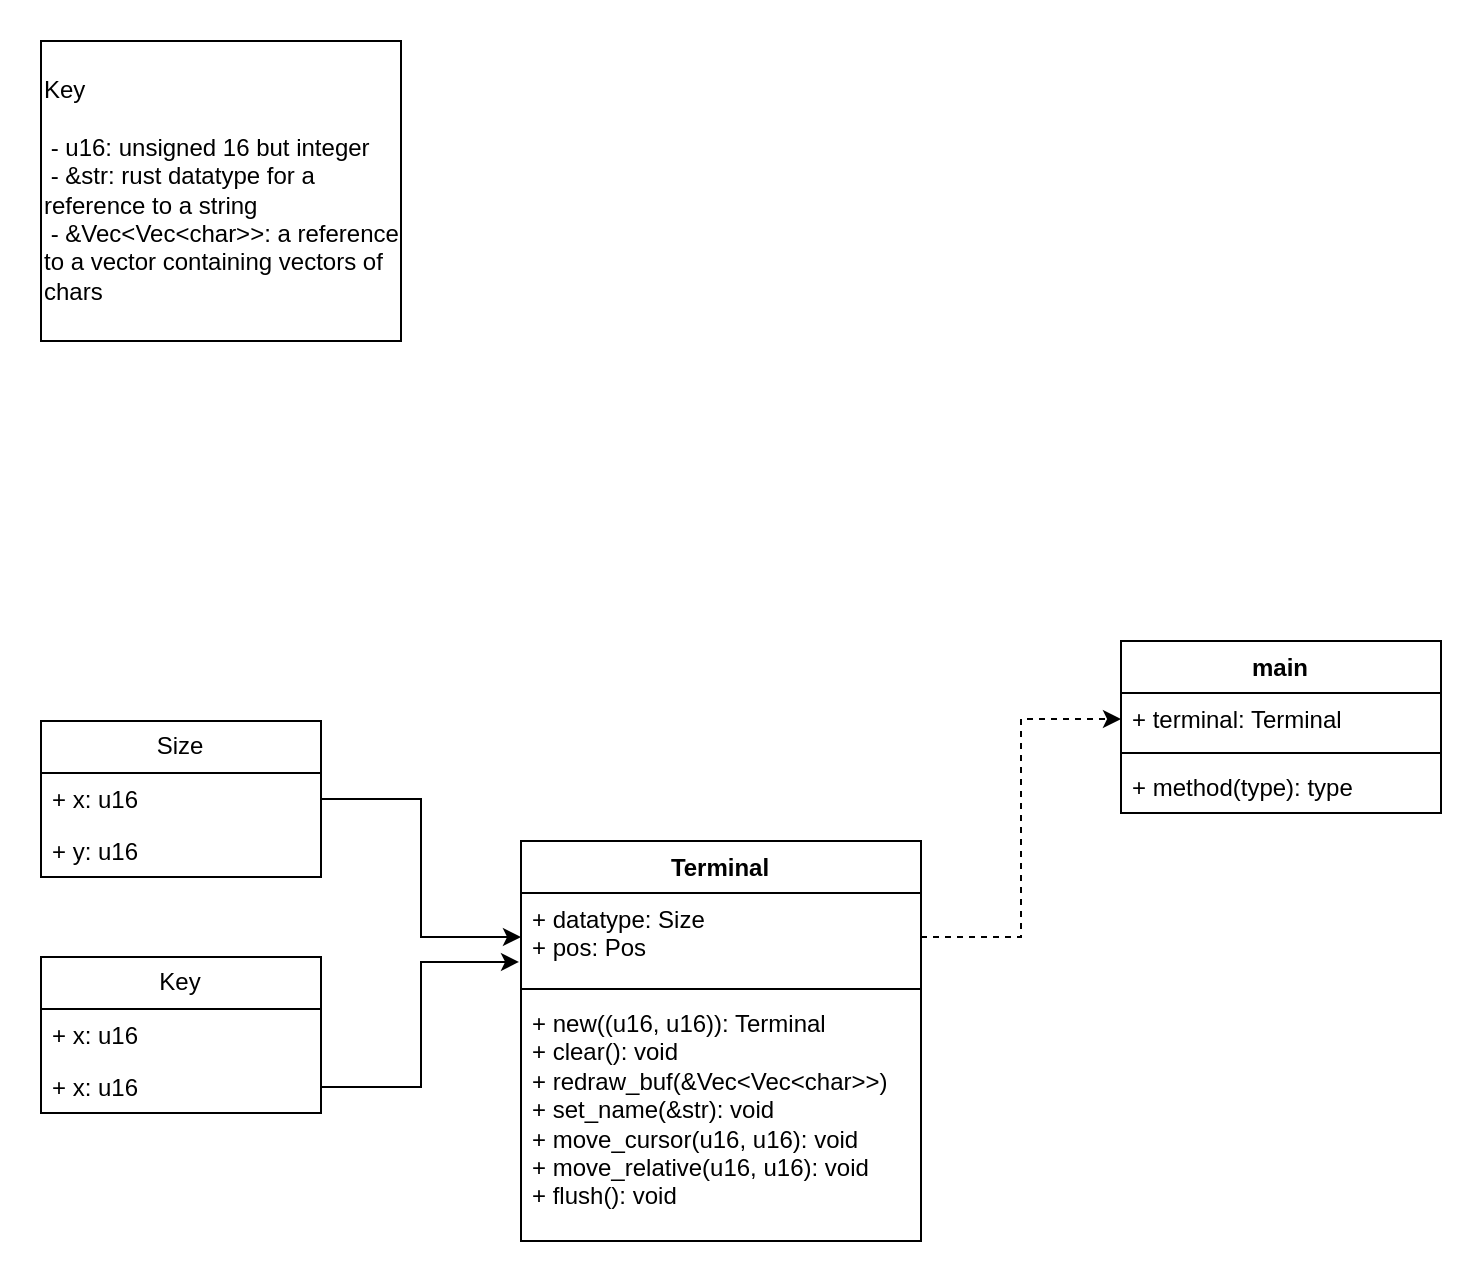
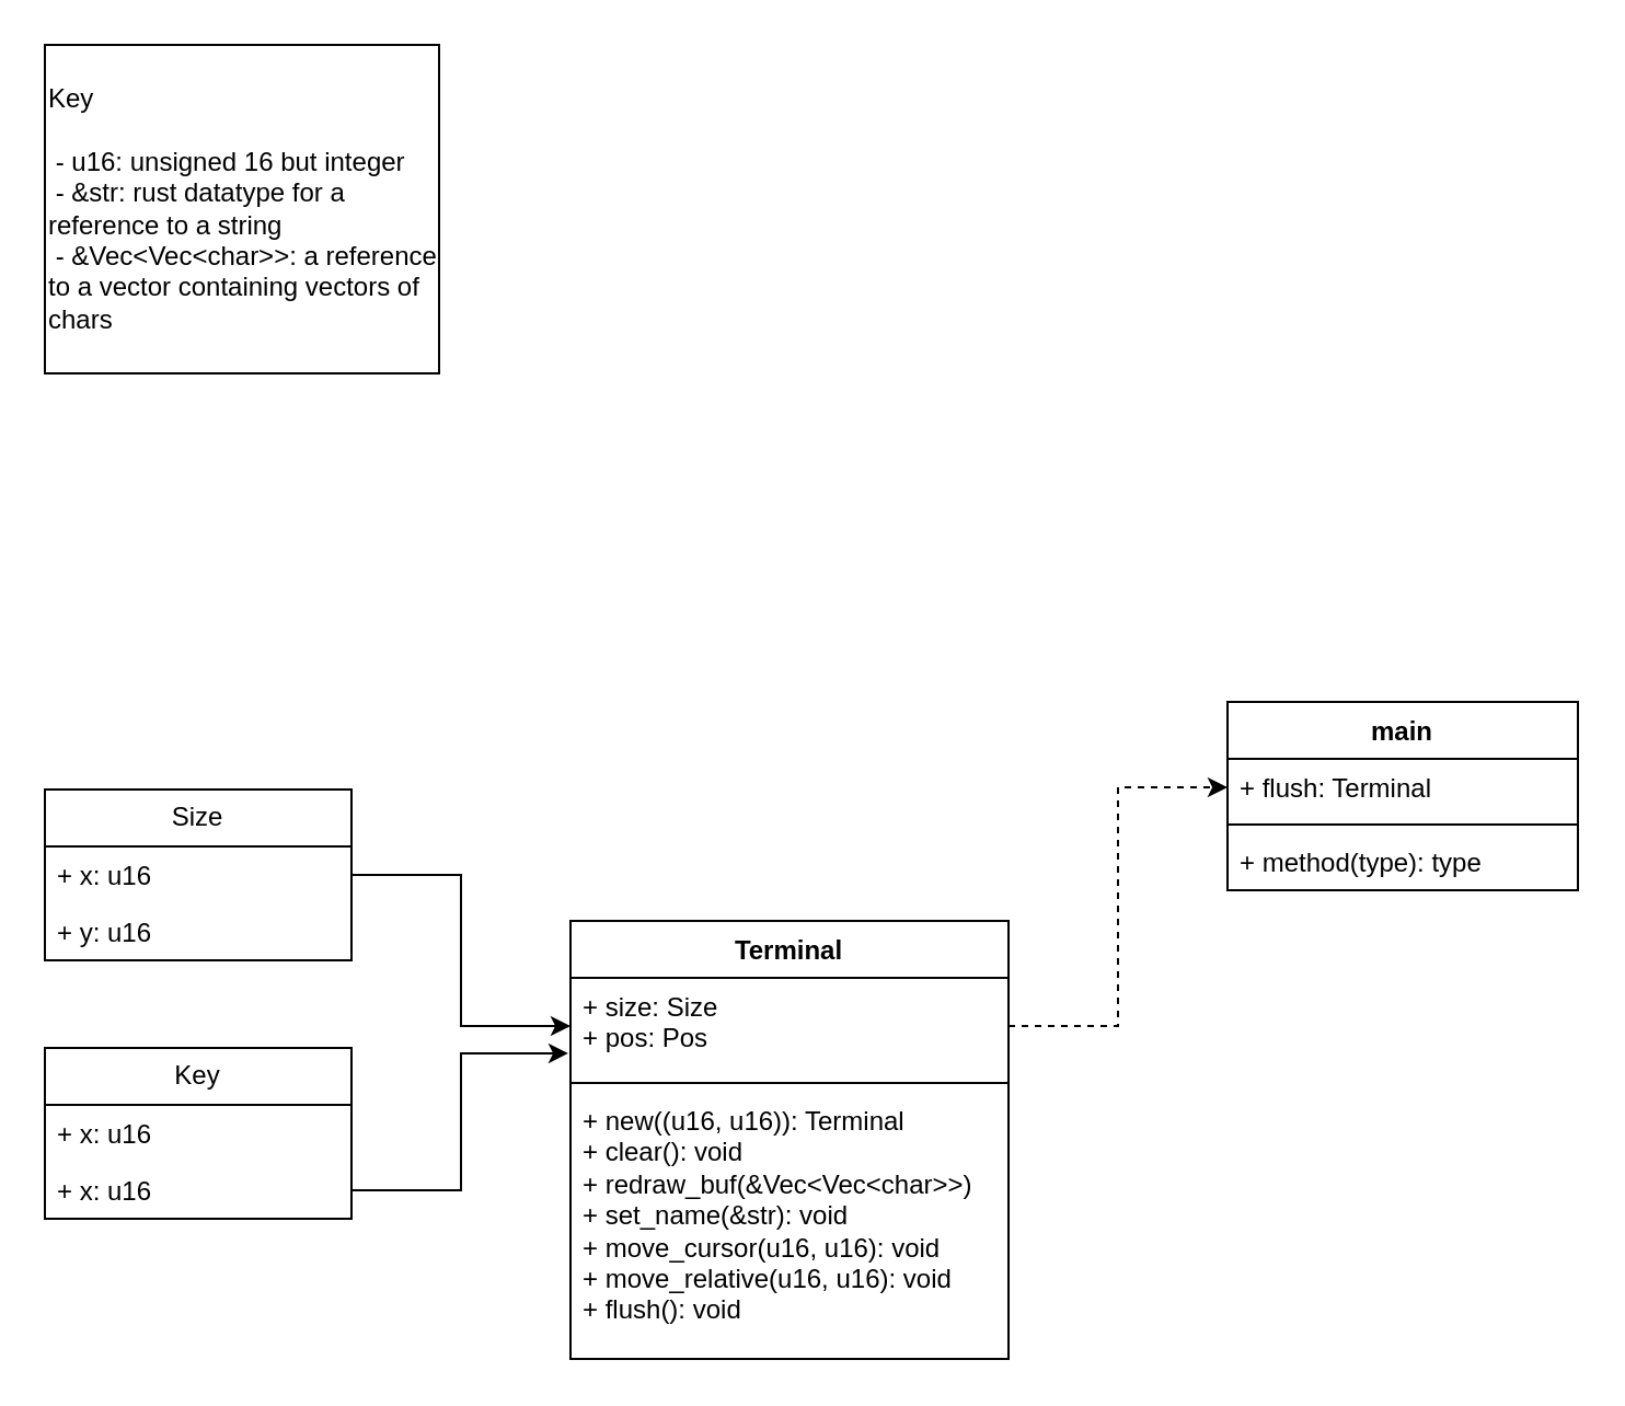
- <mxCell id="7" value="+ terminal: Terminal" style="text;strokeColor=none;fillColor=none;align=left;verticalAlign=top;spacingLeft=4;spacingRight=4;overflow=hidden;rotatable=0;points=[[0,0.5],[1,0.5]];portConstraint=eastwest;whiteSpace=wrap;html=1;" parent="6" vertex="1"><mxGeometry y="26" width="160" height="26" as="geometry" /></mxCell>
+ <mxCell id="7" value="+ flush: Terminal" style="text;strokeColor=none;fillColor=none;align=left;verticalAlign=top;spacingLeft=4;spacingRight=4;overflow=hidden;rotatable=0;points=[[0,0.5],[1,0.5]];portConstraint=eastwest;whiteSpace=wrap;html=1;" parent="6" vertex="1"><mxGeometry y="26" width="160" height="26" as="geometry" /></mxCell>
- <mxCell id="3" value="+ datatype: Size&lt;div&gt;+ pos: Pos&lt;br&gt;&lt;div&gt;&lt;br&gt;&lt;/div&gt;&lt;/div&gt;" style="text;strokeColor=none;fillColor=none;align=left;verticalAlign=top;spacingLeft=4;spacingRight=4;overflow=hidden;rotatable=0;points=[[0,0.5],[1,0.5]];portConstraint=eastwest;whiteSpace=wrap;html=1;" parent="2" vertex="1"><mxGeometry y="26" width="200" height="44" as="geometry" /></mxCell>
+ <mxCell id="3" value="+ size: Size&lt;div&gt;+ pos: Pos&lt;br&gt;&lt;div&gt;&lt;br&gt;&lt;/div&gt;&lt;/div&gt;" style="text;strokeColor=none;fillColor=none;align=left;verticalAlign=top;spacingLeft=4;spacingRight=4;overflow=hidden;rotatable=0;points=[[0,0.5],[1,0.5]];portConstraint=eastwest;whiteSpace=wrap;html=1;" parent="2" vertex="1"><mxGeometry y="26" width="200" height="44" as="geometry" /></mxCell>
